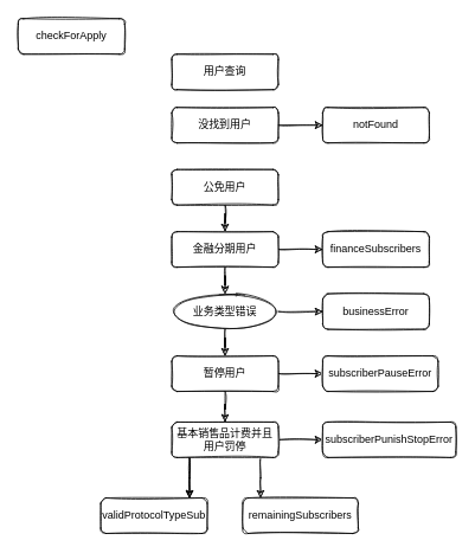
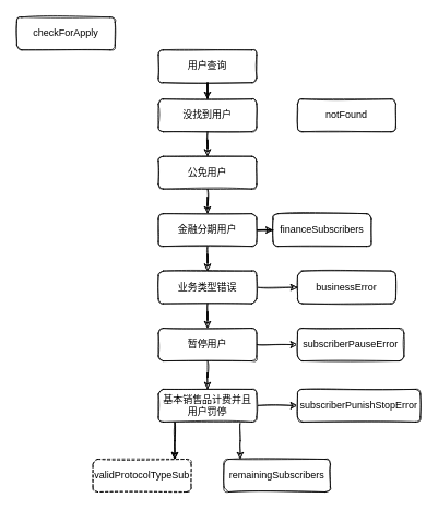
+ <mxCell id="4" value="" style="edgeStyle=orthogonalEdgeStyle;rounded=0;orthogonalLoop=1;jettySize=auto;html=1;sketch=1;" edge="1" parent="1" source="5" target="8"><mxGeometry relative="1" as="geometry" /></mxCell>
- <mxCell id="6" value="" style="edgeStyle=orthogonalEdgeStyle;rounded=0;orthogonalLoop=1;jettySize=auto;html=1;sketch=1;" edge="1" parent="1" source="8" target="3"><mxGeometry relative="1" as="geometry" /></mxCell>
+ <mxCell id="7" value="" style="edgeStyle=orthogonalEdgeStyle;rounded=0;orthogonalLoop=1;jettySize=auto;html=1;sketch=1;" edge="1" parent="1" source="8" target="10"><mxGeometry relative="1" as="geometry" /></mxCell>
- <mxCell id="18" value="financeSubscribers" style="whiteSpace=wrap;html=1;rounded=1;sketch=1;" vertex="1" parent="1"><mxGeometry x="363" y="260" width="120" height="40" as="geometry" /></mxCell>
+ <mxCell id="18" value="financeSubscribers" style="whiteSpace=wrap;html=1;rounded=1;sketch=1;" vertex="1" parent="1"><mxGeometry x="333" y="260" width="120" height="40" as="geometry" /></mxCell>
- <mxCell id="13" value="业务类型错误" style="ellipse;whiteSpace=wrap;html=1;sketch=1;" vertex="1" parent="1"><mxGeometry x="193" y="330" width="120" height="40" as="geometry" /></mxCell>
+ <mxCell id="13" value="业务类型错误" style="whiteSpace=wrap;html=1;rounded=1;sketch=1;" vertex="1" parent="1"><mxGeometry x="193" y="330" width="120" height="40" as="geometry" /></mxCell>
- <mxCell id="29" value="validProtocolTypeSub" style="whiteSpace=wrap;html=1;rounded=1;sketch=1;" vertex="1" parent="1"><mxGeometry x="113" y="560" width="120" height="40" as="geometry" /></mxCell>
+ <mxCell id="29" value="validProtocolTypeSub" style="whiteSpace=wrap;html=1;rounded=1;sketch=1;dashed=1;" vertex="1" parent="1"><mxGeometry x="113" y="560" width="120" height="40" as="geometry" /></mxCell>
